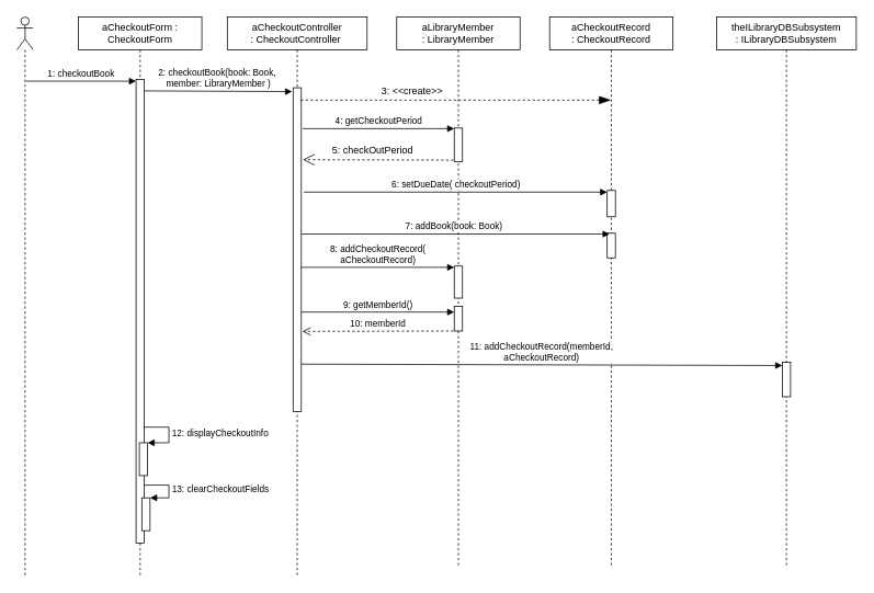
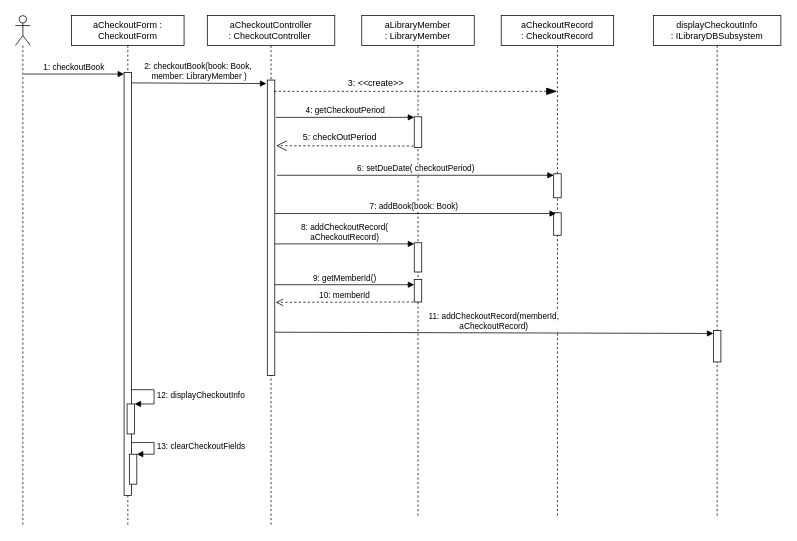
- <mxCell id="26" value="theILibraryDBSubsystem&lt;br&gt;: ILibraryDBSubsystem" style="shape=umlLifeline;perimeter=lifelinePerimeter;whiteSpace=wrap;html=1;container=1;collapsible=0;recursiveResize=0;outlineConnect=0;" parent="1" vertex="1"><mxGeometry x="871" y="20" width="170" height="669" as="geometry" /></mxCell>
+ <mxCell id="26" value="displayCheckoutInfo&lt;br&gt;: ILibraryDBSubsystem" style="shape=umlLifeline;perimeter=lifelinePerimeter;whiteSpace=wrap;html=1;container=1;collapsible=0;recursiveResize=0;outlineConnect=0;" parent="1" vertex="1"><mxGeometry x="871" y="20" width="170" height="669" as="geometry" /></mxCell>
